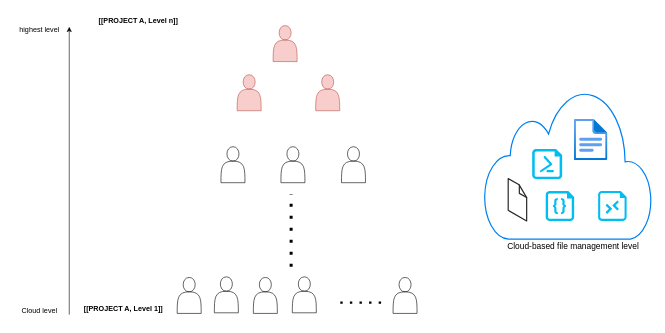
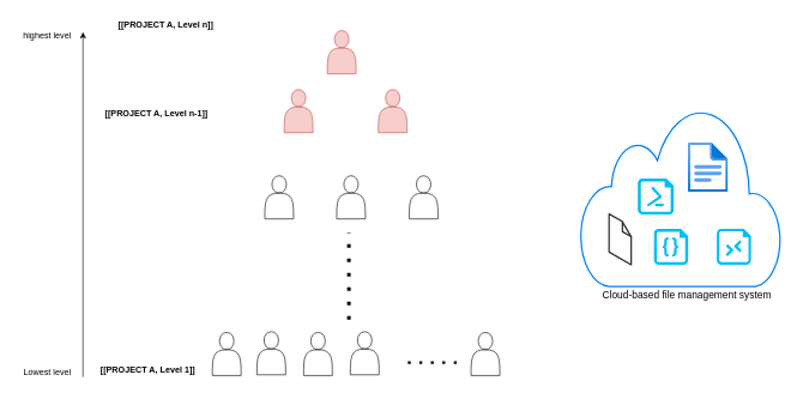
+ <mxCell id="24" value="[[PROJECT A, Level n-1]]" style="text;html=1;align=center;verticalAlign=middle;resizable=0;points=[];autosize=1;strokeColor=none;fillColor=none;fontStyle=1" vertex="1" parent="1"><mxGeometry x="137" y="142" width="160" height="30" as="geometry" /></mxCell>
- <mxCell id="27" value="&lt;font style=&quot;font-size: 14px;&quot;&gt;Cloud-based file management level&lt;/font&gt;&lt;div style=&quot;font-size: 14px;&quot;&gt;&lt;br&gt;&lt;/div&gt;" style="text;html=1;align=center;verticalAlign=middle;resizable=0;points=[];autosize=1;strokeColor=none;fillColor=none;" vertex="1" parent="1"><mxGeometry x="825" y="393" width="260" height="50" as="geometry" /></mxCell>
+ <mxCell id="27" value="&lt;font style=&quot;font-size: 14px;&quot;&gt;Cloud-based file management system&lt;/font&gt;&lt;div style=&quot;font-size: 14px;&quot;&gt;&lt;br&gt;&lt;/div&gt;" style="text;html=1;align=center;verticalAlign=middle;resizable=0;points=[];autosize=1;strokeColor=none;fillColor=none;" vertex="1" parent="1"><mxGeometry x="825" y="393" width="260" height="50" as="geometry" /></mxCell>
- <mxCell id="21" value="Cloud level" style="text;html=1;align=center;verticalAlign=middle;resizable=0;points=[];autosize=1;strokeColor=none;fillColor=none;" vertex="1" parent="1"><mxGeometry x="20" y="503" width="90" height="30" as="geometry" /></mxCell>
+ <mxCell id="21" value="Lowest level" style="text;html=1;align=center;verticalAlign=middle;resizable=0;points=[];autosize=1;strokeColor=none;fillColor=none;" vertex="1" parent="1"><mxGeometry x="20" y="503" width="90" height="30" as="geometry" /></mxCell>
